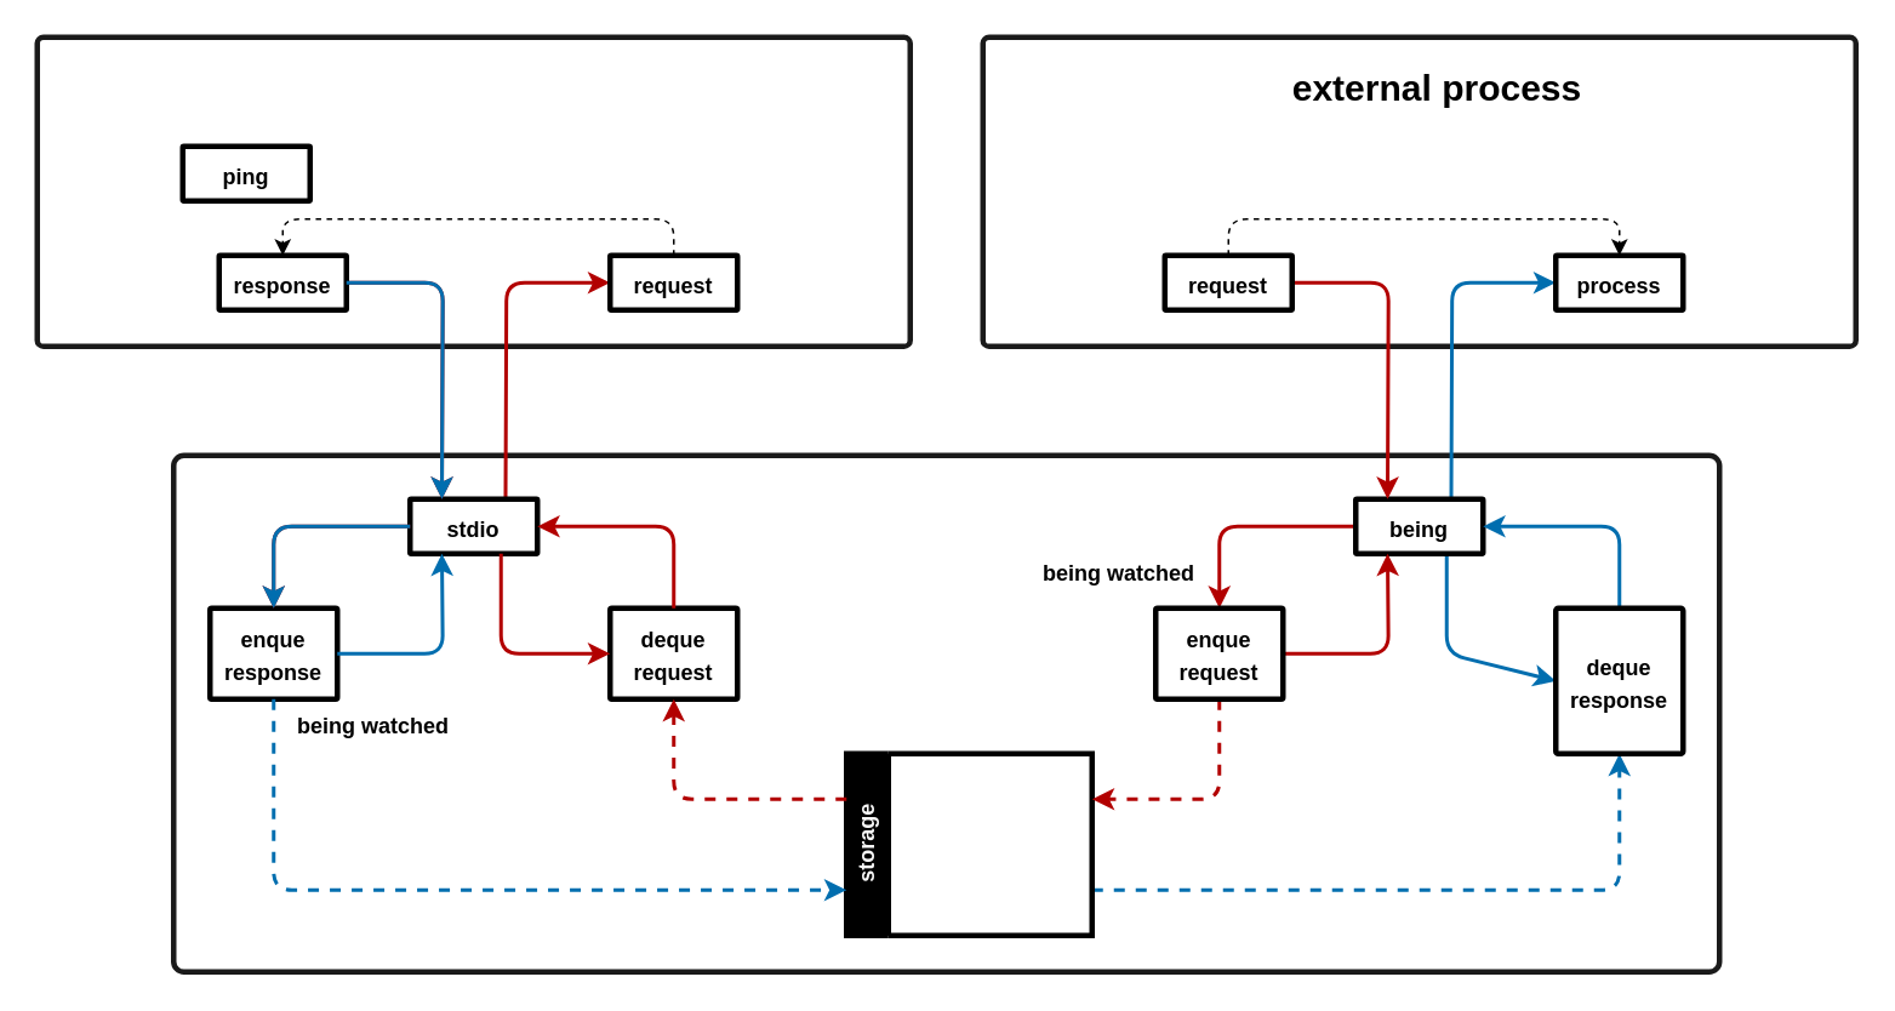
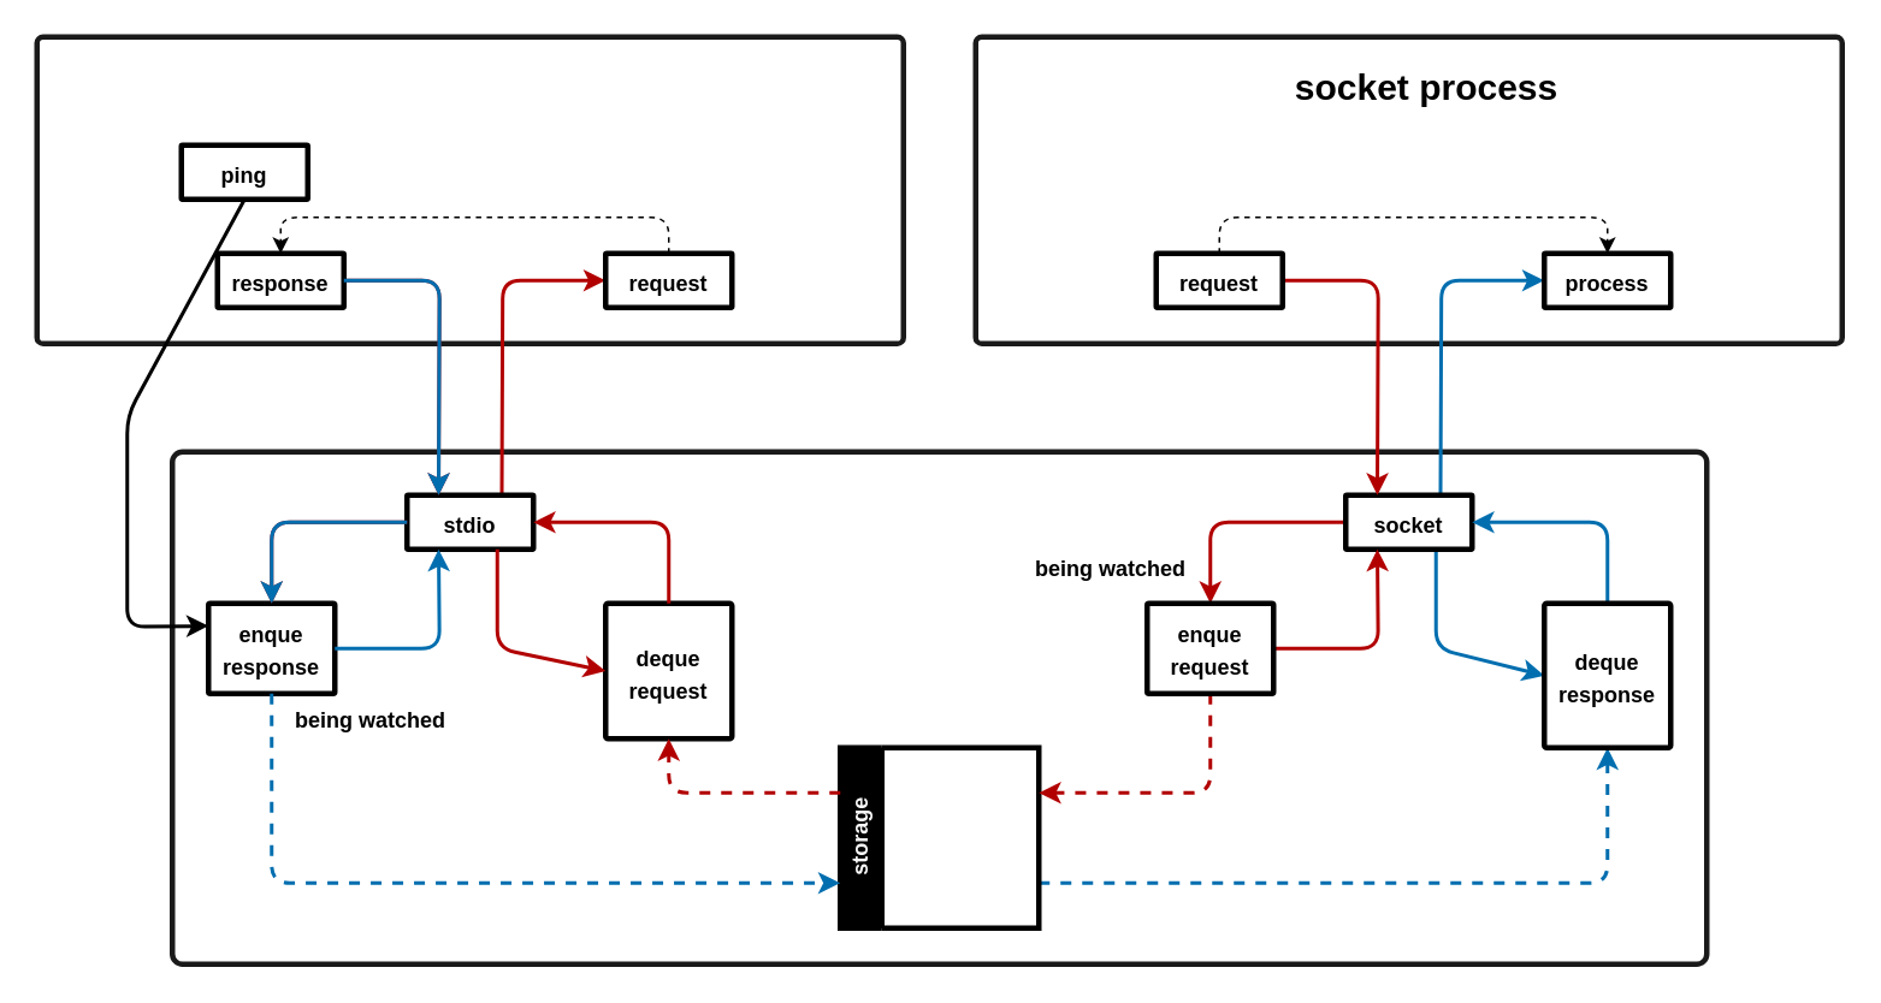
- <mxCell id="7" value="external process" style="text;html=1;strokeColor=none;fillColor=none;align=center;verticalAlign=middle;whiteSpace=wrap;rounded=0;fontSize=20;fontStyle=1" vertex="1" parent="5"><mxGeometry x="135" y="10.625" width="230" height="31.875" as="geometry" /></mxCell>
+ <mxCell id="7" value="socket process" style="text;html=1;strokeColor=none;fillColor=none;align=center;verticalAlign=middle;whiteSpace=wrap;rounded=0;fontSize=20;fontStyle=1" vertex="1" parent="5"><mxGeometry x="135" y="10.625" width="230" height="31.875" as="geometry" /></mxCell>
+ <mxCell id="32" style="edgeStyle=none;html=1;endArrow=classic;endFill=1;strokeWidth=2;exitX=0.5;exitY=1;exitDx=0;exitDy=0;entryX=0;entryY=0.25;entryDx=0;entryDy=0;" edge="1" parent="1" source="4" target="29"><mxGeometry relative="1" as="geometry"><mxPoint x="5" y="300" as="targetPoint" /><Array as="points"><mxPoint x="70" y="230" /><mxPoint x="70" y="347" /></Array></mxGeometry></mxCell>
- <mxCell id="12" value="&lt;font style=&quot;font-size: 15px&quot;&gt;&lt;b style=&quot;font-size: 12px&quot;&gt;being&lt;br&gt;&lt;/b&gt;&lt;/font&gt;" style="rounded=1;whiteSpace=wrap;html=1;fillColor=none;arcSize=2;strokeColor=default;strokeWidth=3;" vertex="1" parent="1"><mxGeometry x="745" y="274" width="70" height="30" as="geometry" /></mxCell>
+ <mxCell id="12" value="&lt;font style=&quot;font-size: 15px&quot;&gt;&lt;b style=&quot;font-size: 12px&quot;&gt;socket&lt;br&gt;&lt;/b&gt;&lt;/font&gt;" style="rounded=1;whiteSpace=wrap;html=1;fillColor=none;arcSize=2;strokeColor=default;strokeWidth=3;" vertex="1" parent="1"><mxGeometry x="745" y="274" width="70" height="30" as="geometry" /></mxCell>
- <mxCell id="30" value="&lt;font style=&quot;font-size: 15px&quot;&gt;&lt;b style=&quot;font-size: 12px&quot;&gt;deque&lt;br&gt;request&lt;br&gt;&lt;/b&gt;&lt;/font&gt;" style="rounded=1;whiteSpace=wrap;html=1;fillColor=none;arcSize=2;strokeColor=default;strokeWidth=3;fontColor=default;" vertex="1" parent="1"><mxGeometry x="335" y="334" width="70" height="50" as="geometry" /></mxCell>
+ <mxCell id="30" value="&lt;font style=&quot;font-size: 15px&quot;&gt;&lt;b style=&quot;font-size: 12px&quot;&gt;deque&lt;br&gt;request&lt;br&gt;&lt;/b&gt;&lt;/font&gt;" style="rounded=1;whiteSpace=wrap;html=1;fillColor=none;arcSize=2;strokeColor=default;strokeWidth=3;fontColor=default;" vertex="1" parent="1"><mxGeometry x="335" y="334" width="70" height="75" as="geometry" /></mxCell>
- <mxCell id="18" value="storage" style="swimlane;horizontal=0;fontSize=12;fontColor=#F7F7F7;strokeColor=default;strokeWidth=3;fillColor=#000000;whiteSpace=wrap;html=1;" vertex="1" parent="1"><mxGeometry x="465" y="414" width="135" height="100" as="geometry" /></mxCell>
+ <mxCell id="18" value="storage" style="swimlane;horizontal=0;fontSize=12;fontColor=#F7F7F7;strokeColor=default;strokeWidth=3;fillColor=#000000;whiteSpace=wrap;html=1;" vertex="1" parent="1"><mxGeometry x="465" y="414" width="110" height="100" as="geometry" /></mxCell>
